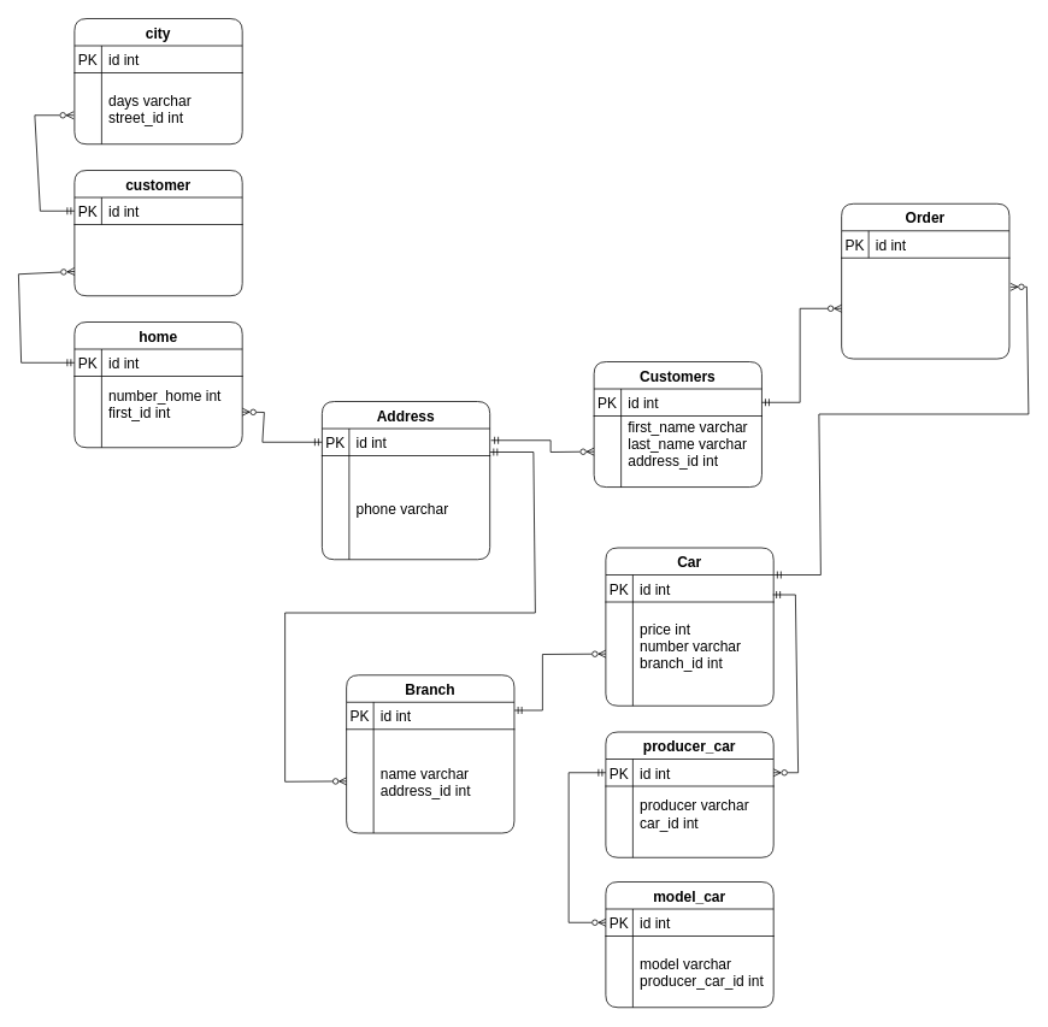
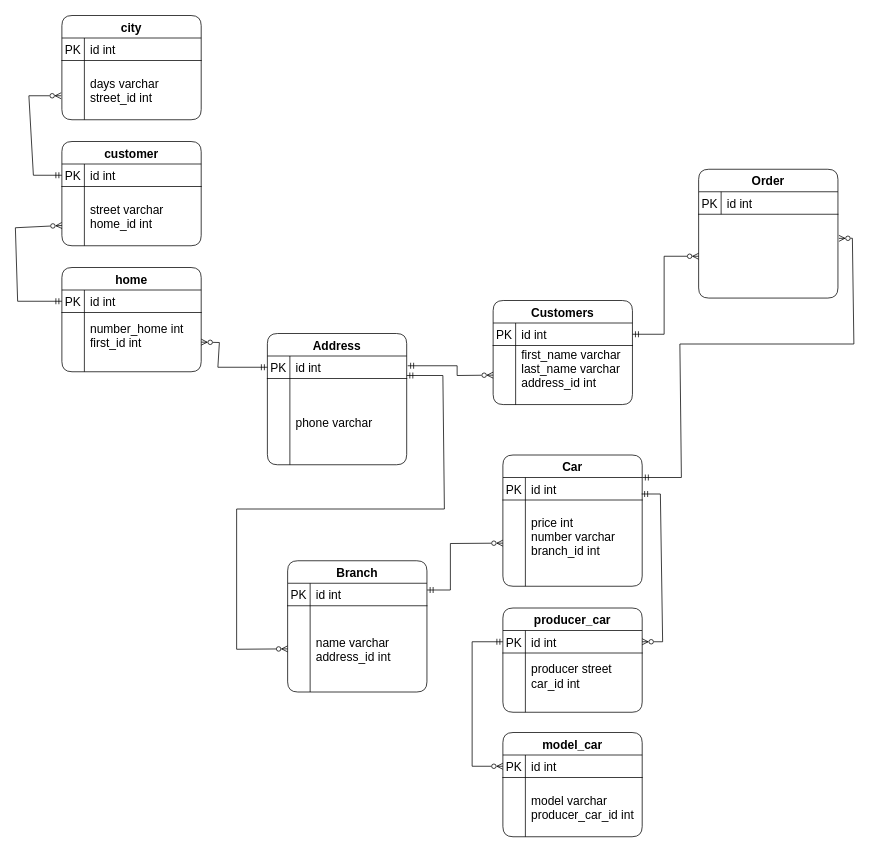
+ <mxCell id="49" value="street varchar&#10;home_id int" style="shape=partialRectangle;overflow=hidden;connectable=0;fillColor=none;top=0;left=0;bottom=0;right=0;align=left;spacingLeft=6;fontSize=16;" parent="47" vertex="1"><mxGeometry x="30" width="155.75" height="79" as="geometry"><mxRectangle width="155.75" height="79" as="alternateBounds" /></mxGeometry></mxCell>
- <mxCell id="71" value="producer varchar&#10;car_id int&#10;" style="shape=partialRectangle;overflow=hidden;connectable=0;fillColor=none;top=0;left=0;bottom=0;right=0;align=left;spacingLeft=6;fontSize=16;" parent="69" vertex="1"><mxGeometry x="30" width="155.75" height="79" as="geometry"><mxRectangle width="155.75" height="79" as="alternateBounds" /></mxGeometry></mxCell>
+ <mxCell id="71" value="producer street&#10;car_id int&#10;" style="shape=partialRectangle;overflow=hidden;connectable=0;fillColor=none;top=0;left=0;bottom=0;right=0;align=left;spacingLeft=6;fontSize=16;" parent="69" vertex="1"><mxGeometry x="30" width="155.75" height="79" as="geometry"><mxRectangle width="155.75" height="79" as="alternateBounds" /></mxGeometry></mxCell>
